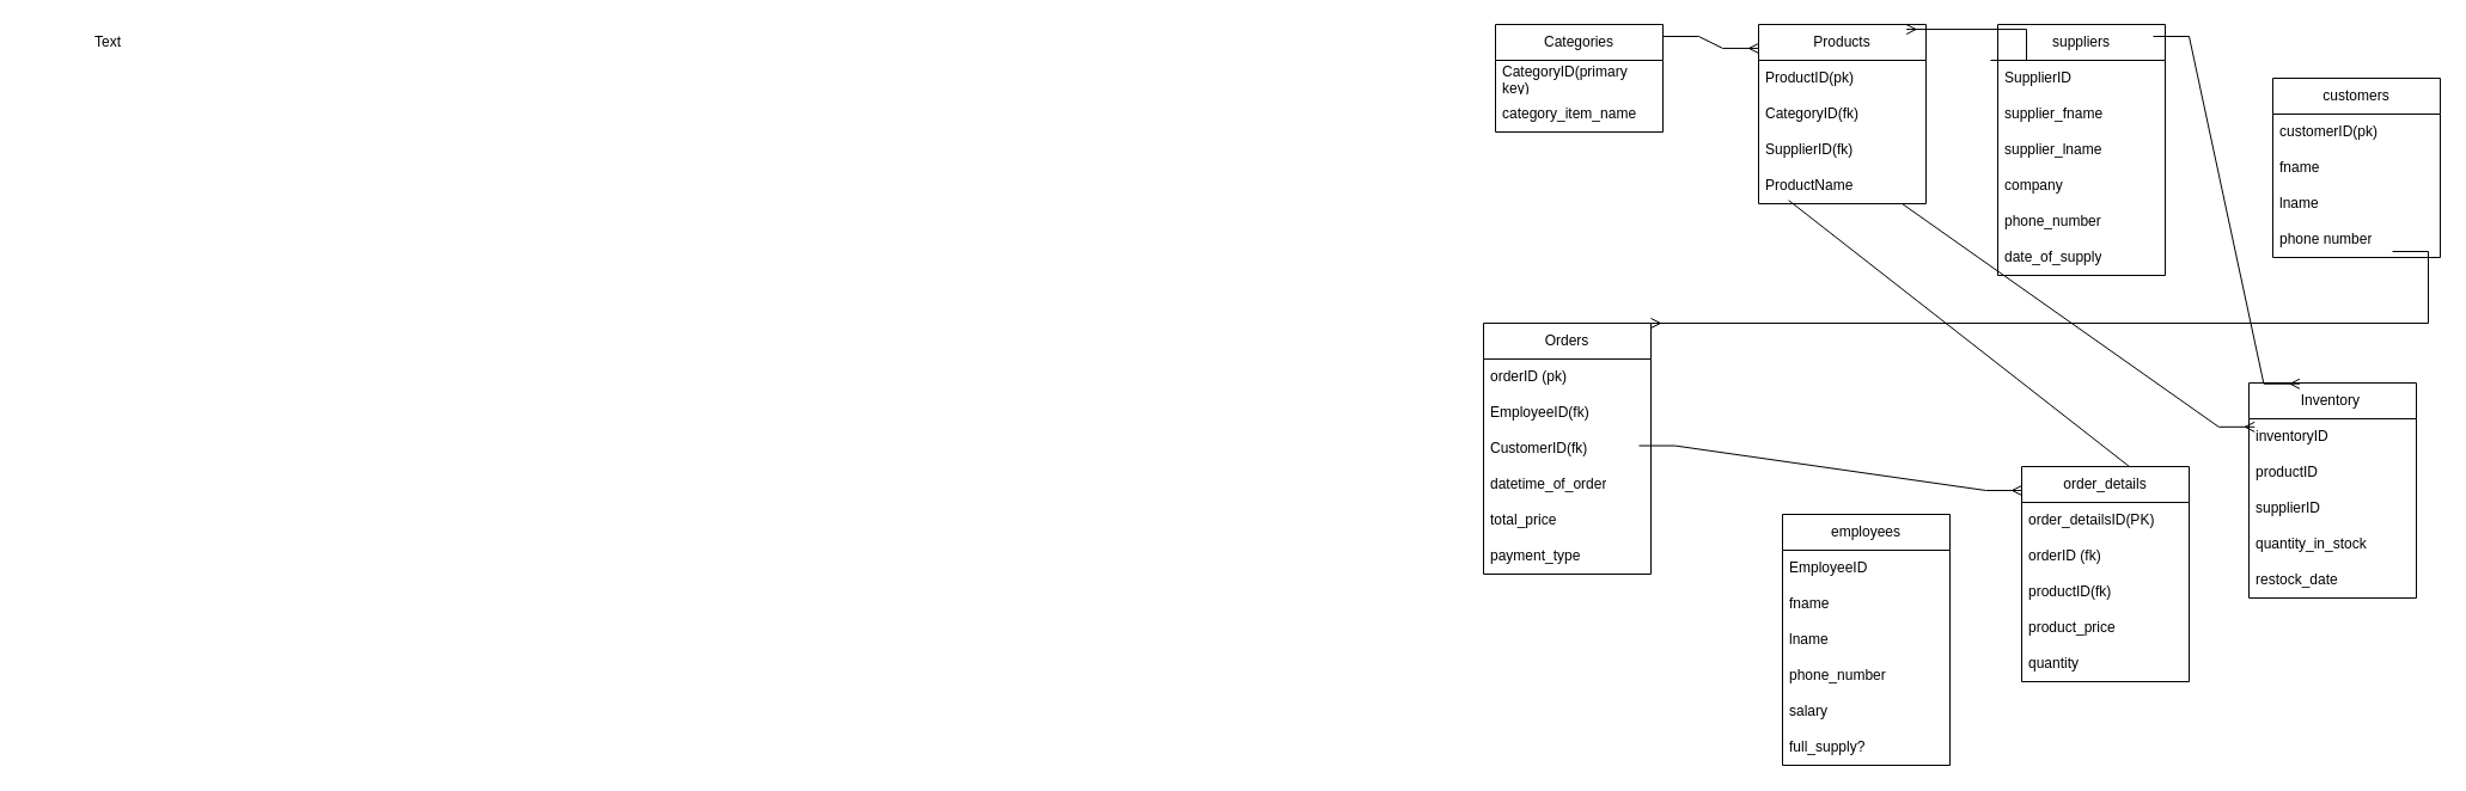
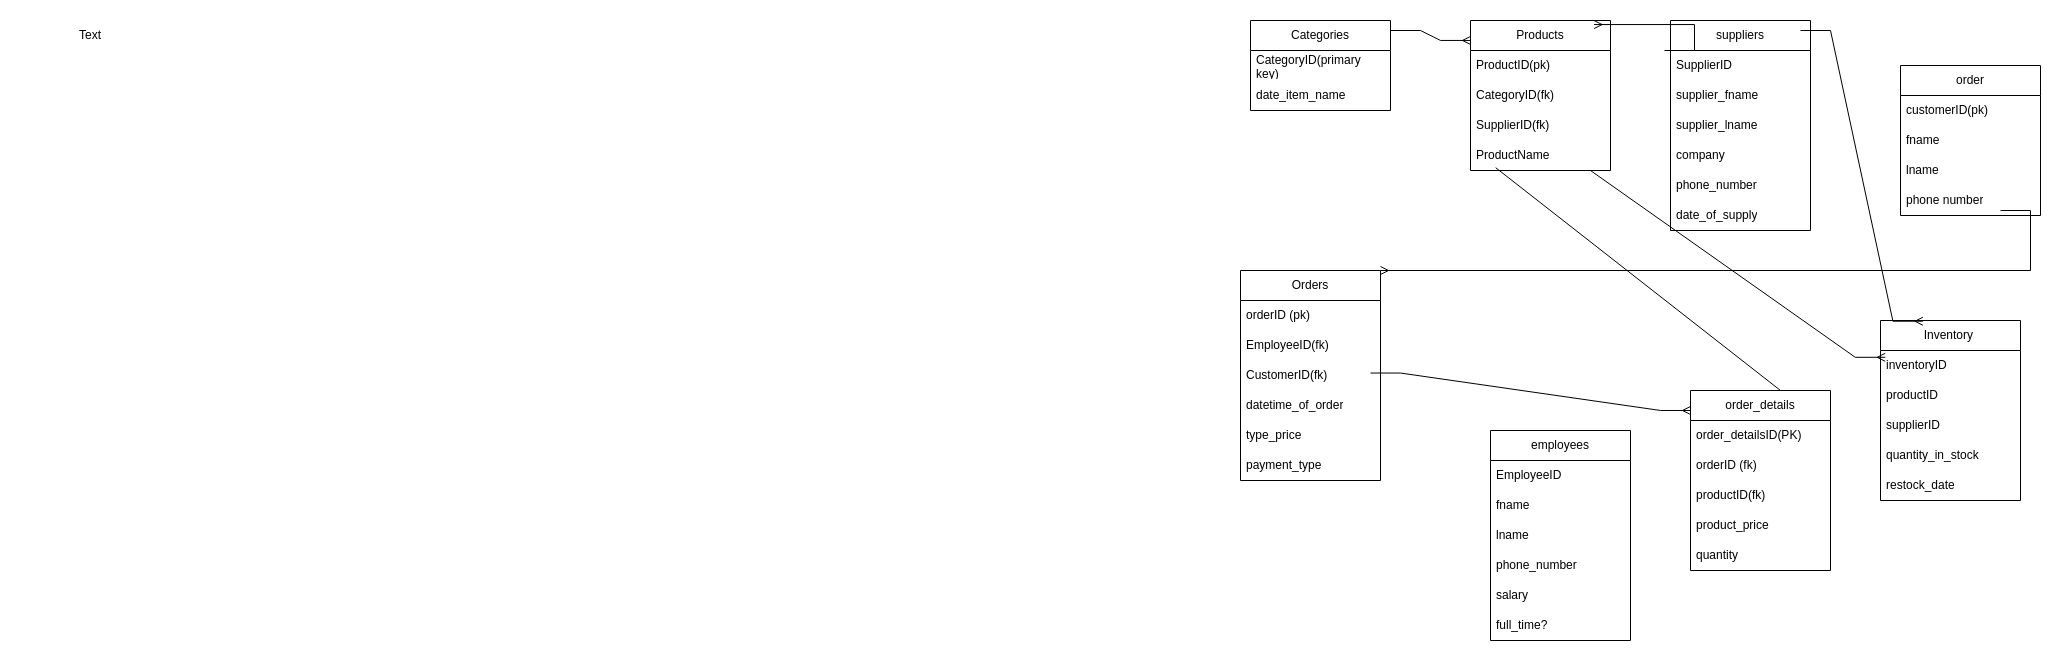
- <mxCell id="39" value="customers" style="swimlane;fontStyle=0;childLayout=stackLayout;horizontal=1;startSize=30;horizontalStack=0;resizeParent=1;resizeParentMax=0;resizeLast=0;collapsible=1;marginBottom=0;whiteSpace=wrap;html=1;" vertex="1" parent="1"><mxGeometry x="1900" y="65" width="140" height="150" as="geometry" /></mxCell>
+ <mxCell id="39" value="order" style="swimlane;fontStyle=0;childLayout=stackLayout;horizontal=1;startSize=30;horizontalStack=0;resizeParent=1;resizeParentMax=0;resizeLast=0;collapsible=1;marginBottom=0;whiteSpace=wrap;html=1;" vertex="1" parent="1"><mxGeometry x="1900" y="65" width="140" height="150" as="geometry" /></mxCell>
- <mxCell id="4" value="category_item_name" style="text;strokeColor=none;fillColor=none;align=left;verticalAlign=middle;spacingLeft=4;spacingRight=4;overflow=hidden;points=[[0,0.5],[1,0.5]];portConstraint=eastwest;rotatable=0;whiteSpace=wrap;html=1;" vertex="1" parent="2"><mxGeometry y="60" width="140" height="30" as="geometry" /></mxCell>
+ <mxCell id="4" value="date_item_name" style="text;strokeColor=none;fillColor=none;align=left;verticalAlign=middle;spacingLeft=4;spacingRight=4;overflow=hidden;points=[[0,0.5],[1,0.5]];portConstraint=eastwest;rotatable=0;whiteSpace=wrap;html=1;" vertex="1" parent="2"><mxGeometry y="60" width="140" height="30" as="geometry" /></mxCell>
- <mxCell id="24" value="total_price" style="text;strokeColor=none;fillColor=none;align=left;verticalAlign=middle;spacingLeft=4;spacingRight=4;overflow=hidden;points=[[0,0.5],[1,0.5]];portConstraint=eastwest;rotatable=0;whiteSpace=wrap;html=1;" vertex="1" parent="19"><mxGeometry y="150" width="140" height="30" as="geometry" /></mxCell>
+ <mxCell id="24" value="type_price" style="text;strokeColor=none;fillColor=none;align=left;verticalAlign=middle;spacingLeft=4;spacingRight=4;overflow=hidden;points=[[0,0.5],[1,0.5]];portConstraint=eastwest;rotatable=0;whiteSpace=wrap;html=1;" vertex="1" parent="19"><mxGeometry y="150" width="140" height="30" as="geometry" /></mxCell>
- <mxCell id="32" value="full_supply?" style="text;strokeColor=none;fillColor=none;align=left;verticalAlign=middle;spacingLeft=4;spacingRight=4;overflow=hidden;points=[[0,0.5],[1,0.5]];portConstraint=eastwest;rotatable=0;whiteSpace=wrap;html=1;" vertex="1" parent="26"><mxGeometry y="180" width="140" height="30" as="geometry" /></mxCell>
+ <mxCell id="32" value="full_time?" style="text;strokeColor=none;fillColor=none;align=left;verticalAlign=middle;spacingLeft=4;spacingRight=4;overflow=hidden;points=[[0,0.5],[1,0.5]];portConstraint=eastwest;rotatable=0;whiteSpace=wrap;html=1;" vertex="1" parent="26"><mxGeometry y="180" width="140" height="30" as="geometry" /></mxCell>
